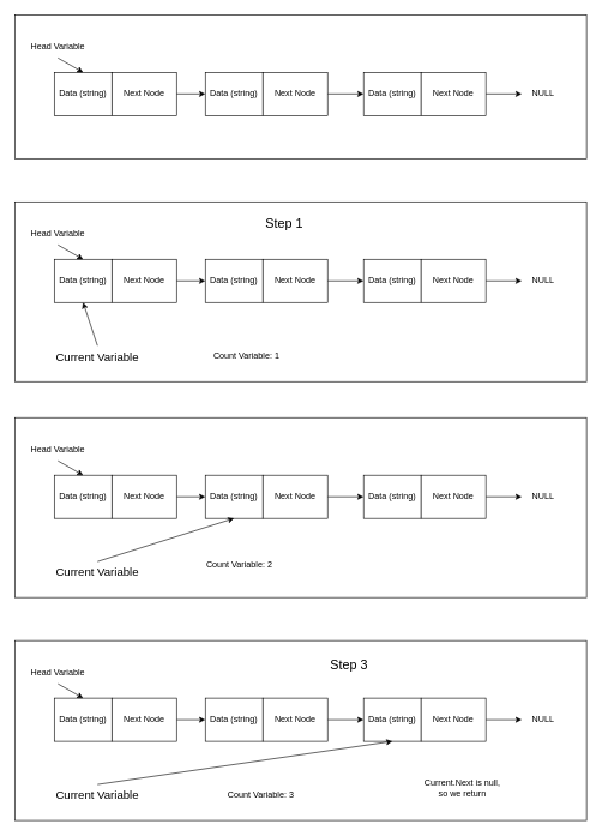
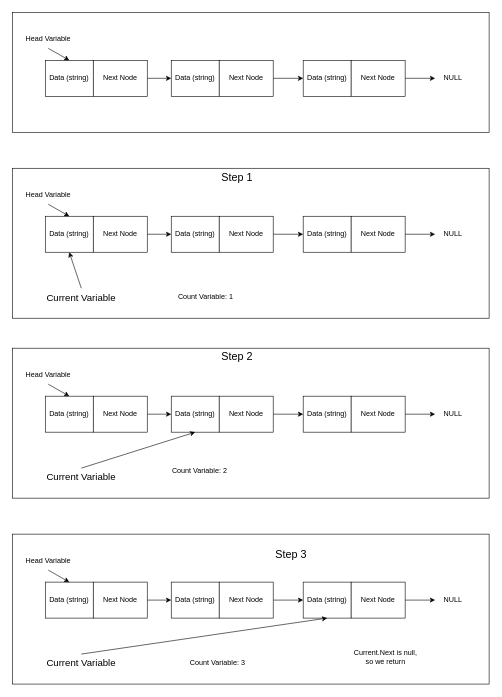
- <mxCell id="28" value="&lt;font style=&quot;font-size: 18px;&quot;&gt;Step 1&lt;/font&gt;" style="text;html=1;strokeColor=none;fillColor=none;align=center;verticalAlign=middle;whiteSpace=wrap;rounded=0;" vertex="1" parent="1"><mxGeometry x="365" y="295" width="60" height="30" as="geometry" /></mxCell>
+ <mxCell id="28" value="&lt;font style=&quot;font-size: 18px;&quot;&gt;Step 1&lt;/font&gt;" style="text;html=1;strokeColor=none;fillColor=none;align=center;verticalAlign=middle;whiteSpace=wrap;rounded=0;" vertex="1" parent="1"><mxGeometry x="365" y="280" width="60" height="30" as="geometry" /></mxCell>
+ <mxCell id="45" value="&lt;font style=&quot;font-size: 18px;&quot;&gt;Step 2&lt;/font&gt;" style="text;html=1;strokeColor=none;fillColor=none;align=center;verticalAlign=middle;whiteSpace=wrap;rounded=0;" vertex="1" parent="1"><mxGeometry x="365" y="580" width="60" height="30" as="geometry" /></mxCell>
